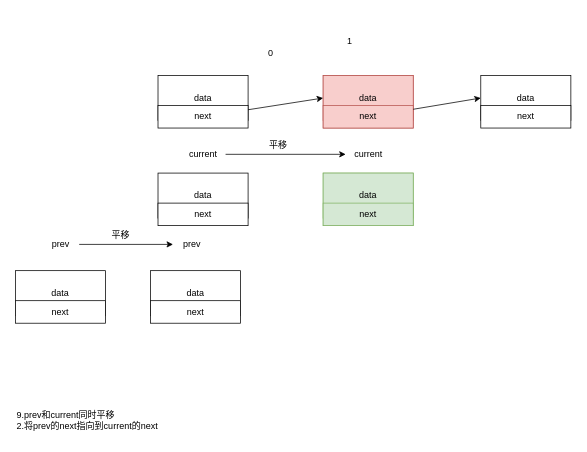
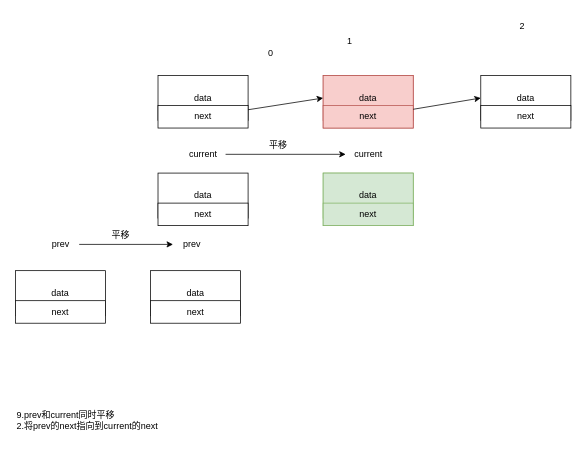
+ <mxCell id="13" value="2" style="text;html=1;align=center;verticalAlign=middle;resizable=0;points=[];autosize=1;strokeColor=none;fillColor=none;" vertex="1" parent="1"><mxGeometry x="680" y="20" width="30" height="30" as="geometry" /></mxCell>
